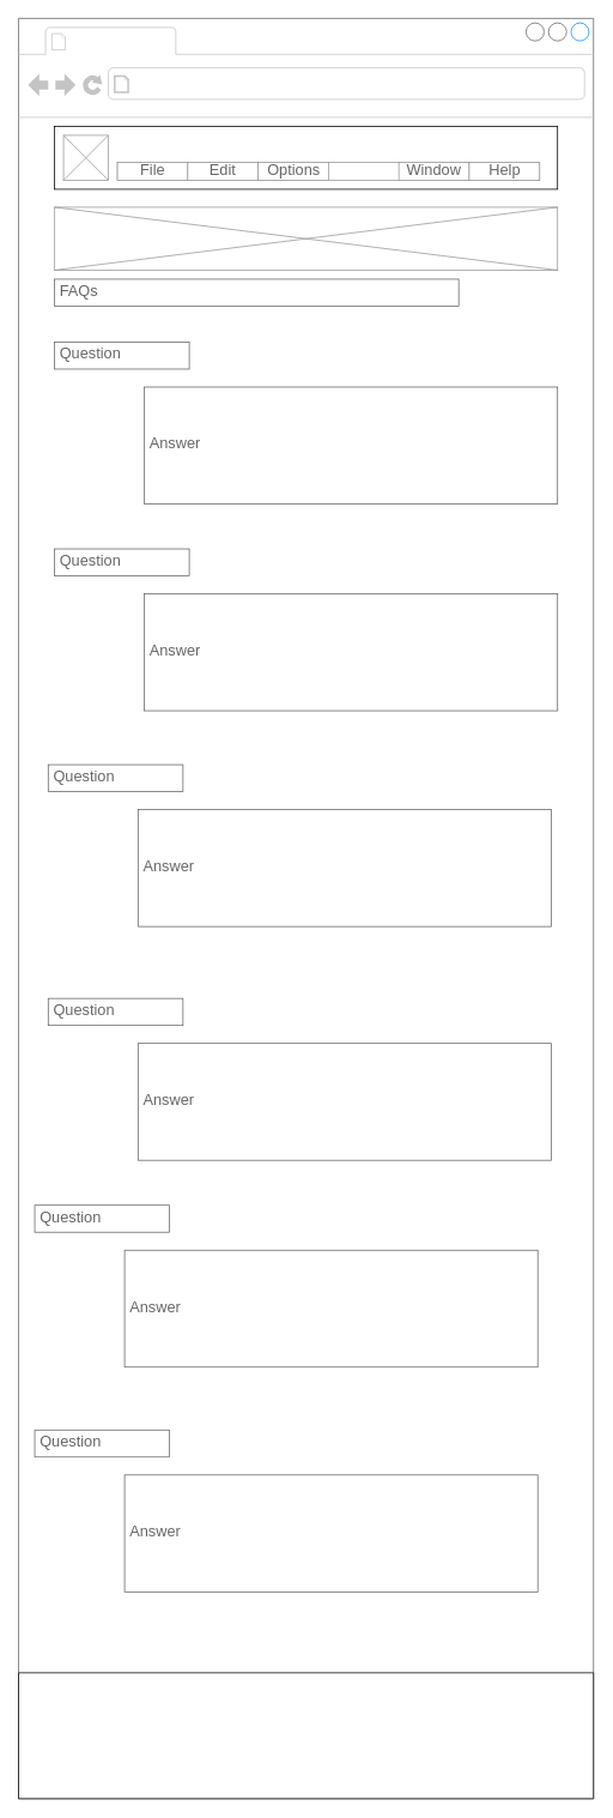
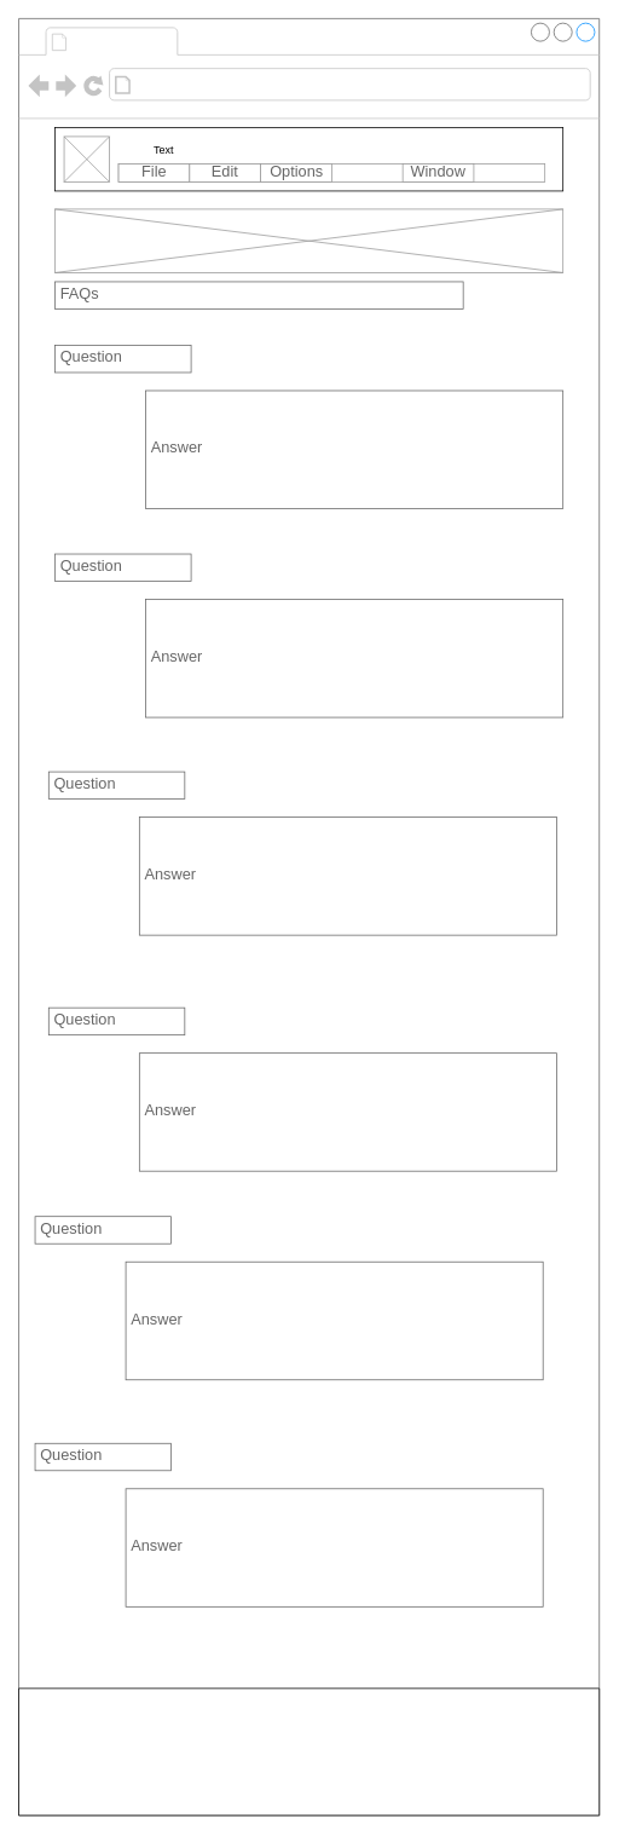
+ <mxCell id="18" value="Text" style="text;html=1;strokeColor=none;fillColor=none;align=center;verticalAlign=middle;whiteSpace=wrap;rounded=0;" vertex="1" parent="2"><mxGeometry x="110" y="130" width="100" height="30" as="geometry" /></mxCell>
- <mxCell id="25" value="Help" style="strokeColor=inherit;fillColor=inherit;gradientColor=inherit;strokeWidth=1;shadow=0;dashed=0;align=center;html=1;shape=mxgraph.mockup.forms.rrect;rSize=0;fontSize=17;fontColor=#666666;" vertex="1" parent="20"><mxGeometry x="391.667" width="78.333" height="20" as="geometry" /></mxCell>
